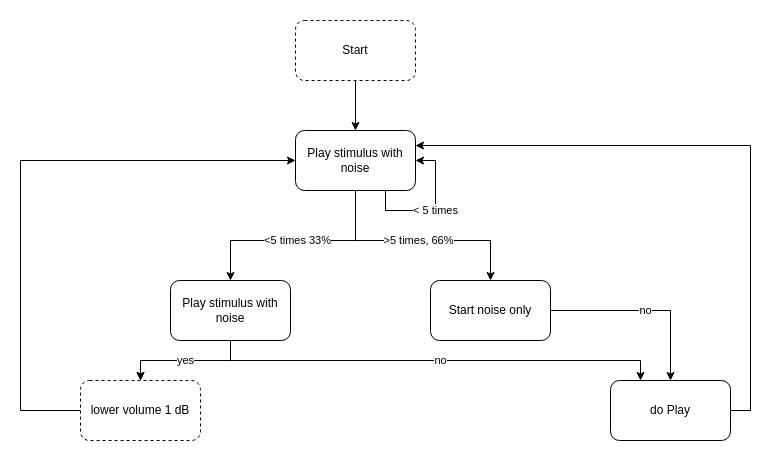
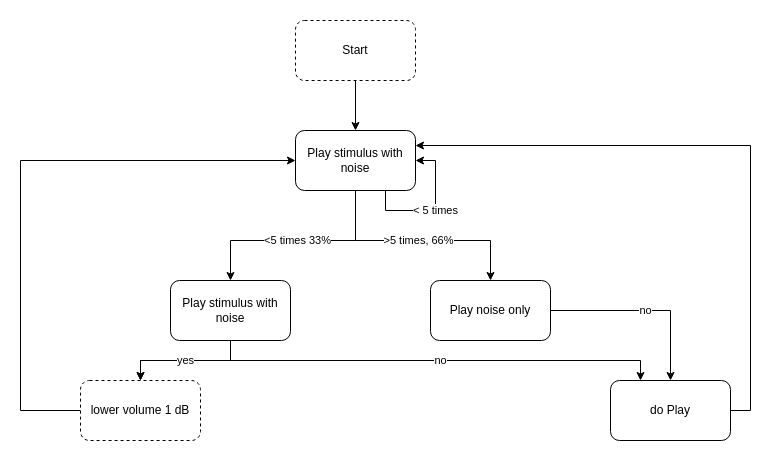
- <mxCell id="12" value="Start noise only" style="rounded=1;whiteSpace=wrap;html=1;" vertex="1" parent="1"><mxGeometry x="430" y="280" width="120" height="60" as="geometry" /></mxCell>
+ <mxCell id="12" value="Play noise only" style="rounded=1;whiteSpace=wrap;html=1;" vertex="1" parent="1"><mxGeometry x="430" y="280" width="120" height="60" as="geometry" /></mxCell>
